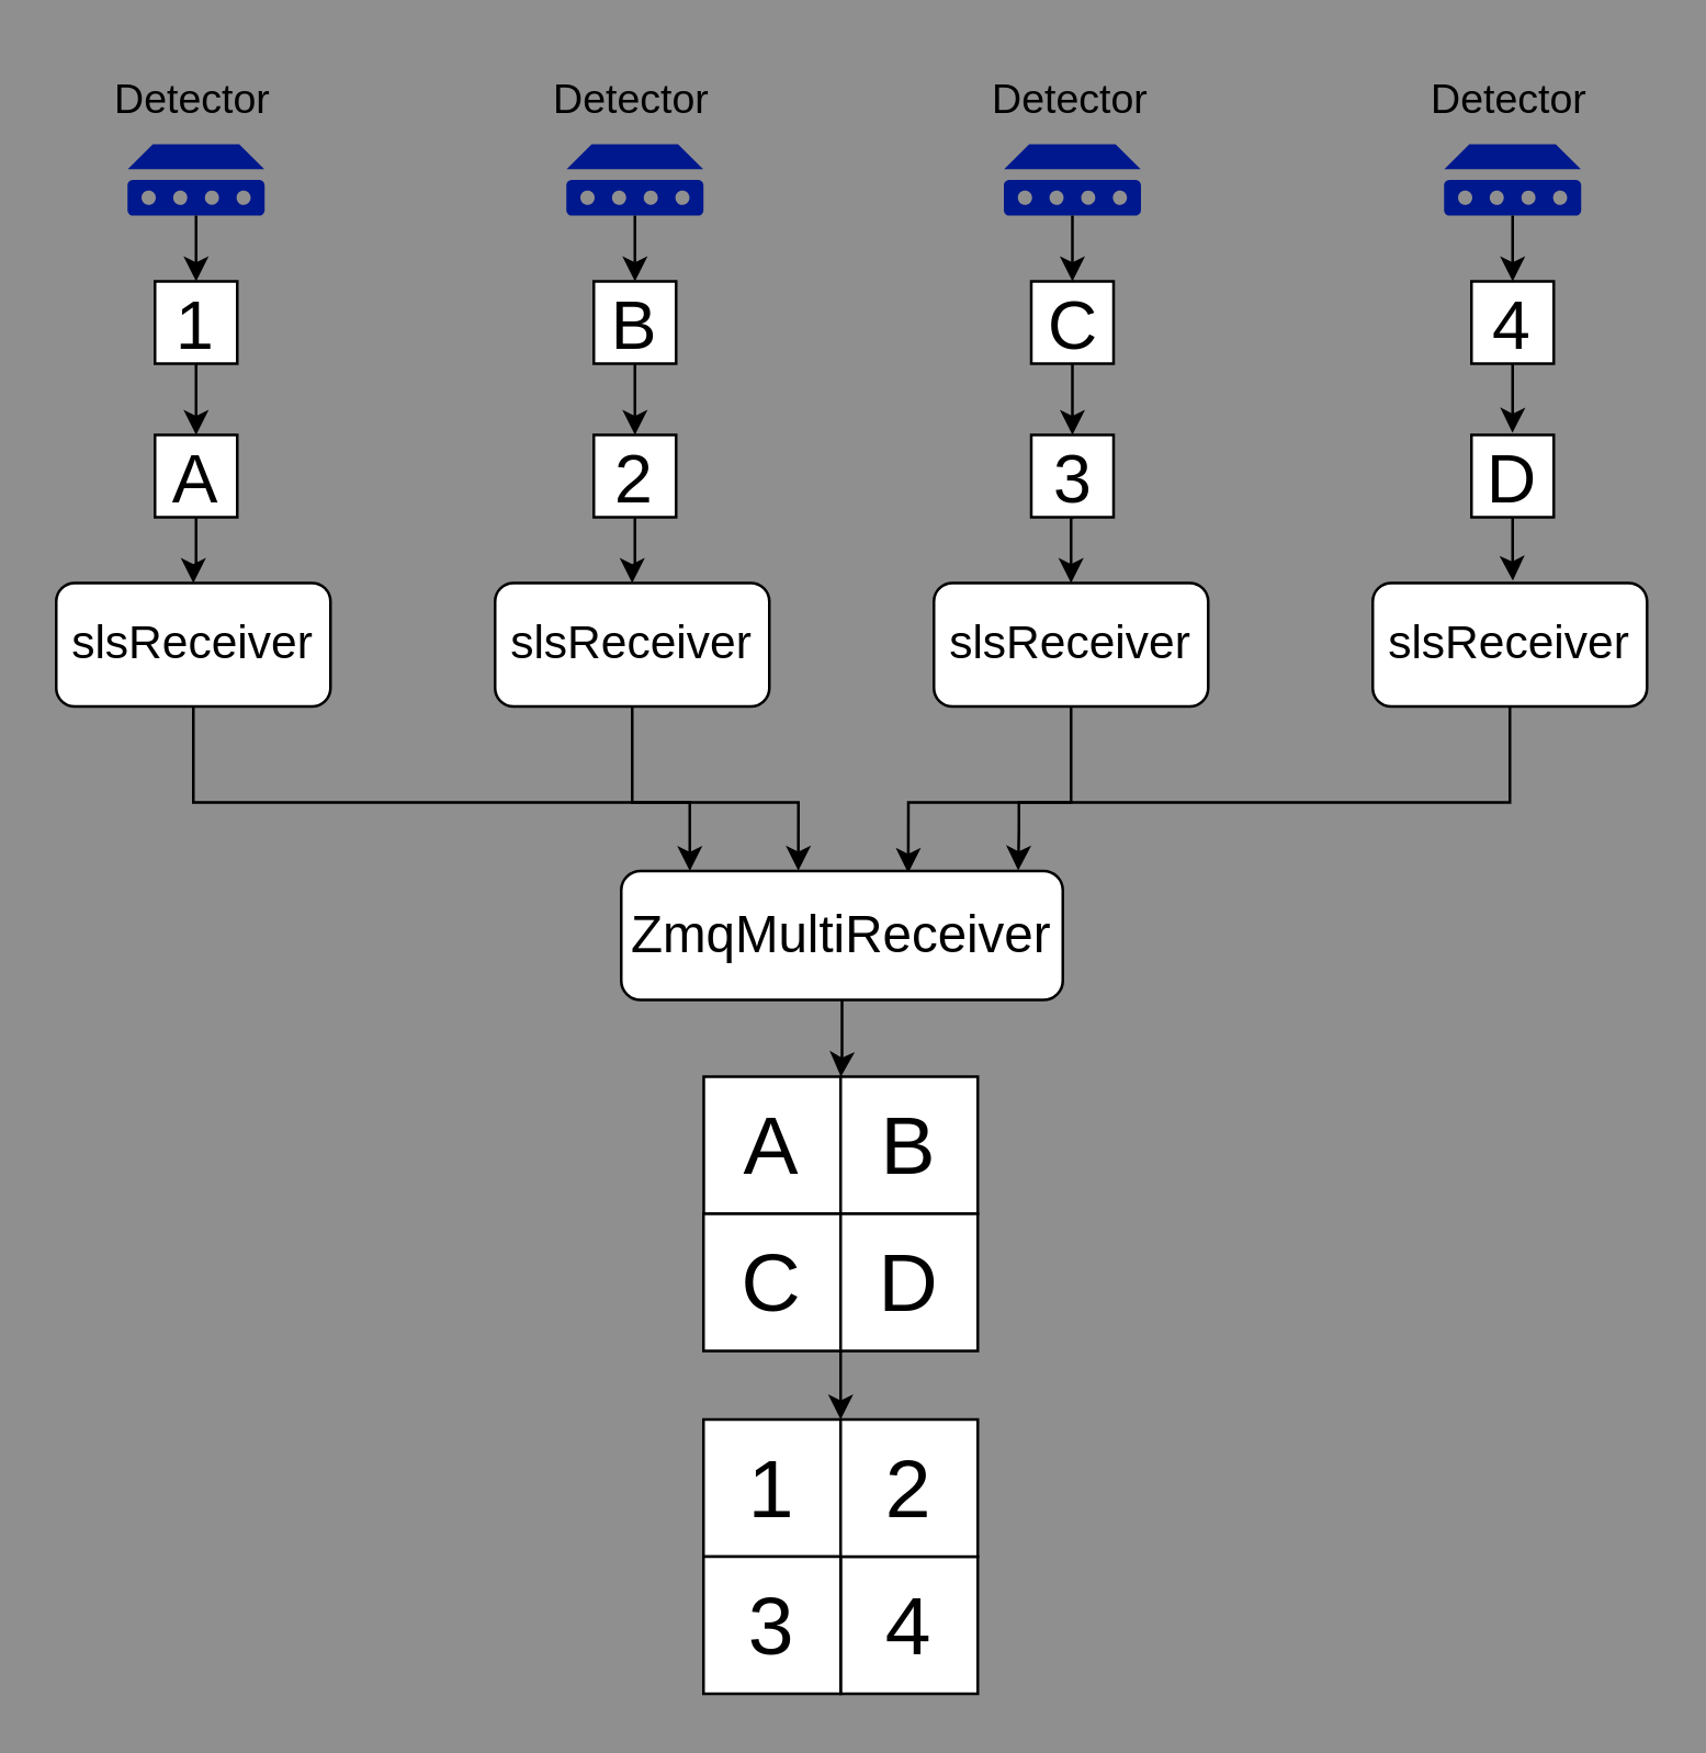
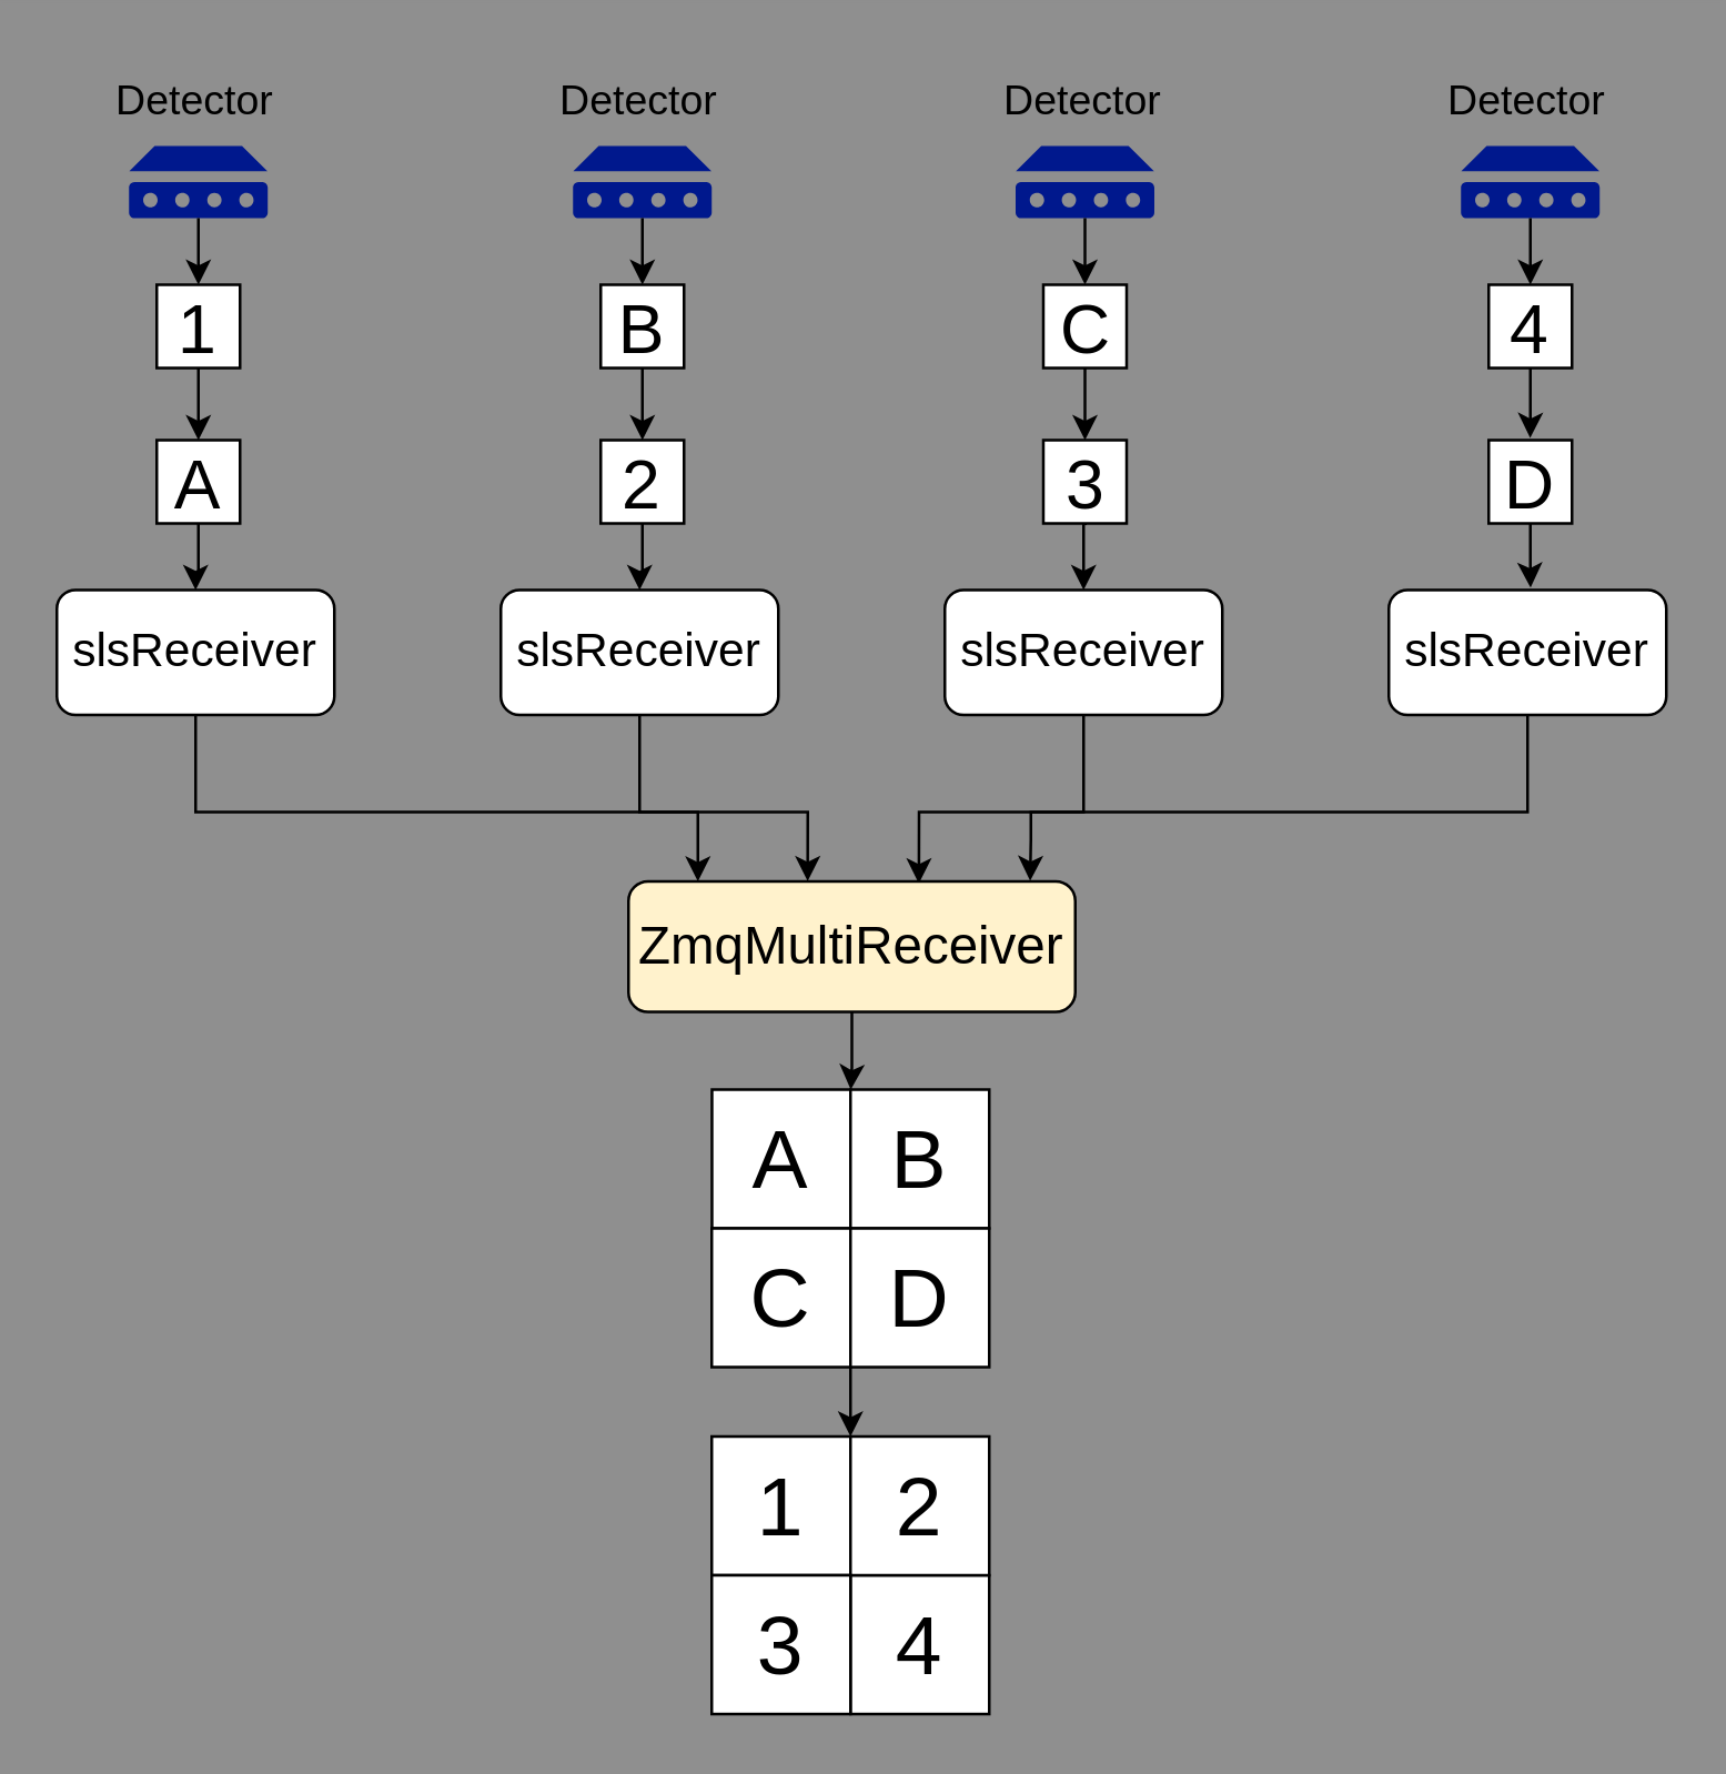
- <mxCell id="15" value="ZmqMultiReceiver" style="rounded=1;whiteSpace=wrap;html=1;fontSize=19;" vertex="1" parent="1"><mxGeometry x="226" y="317" width="161" height="47" as="geometry" /></mxCell>
+ <mxCell id="15" value="ZmqMultiReceiver" style="rounded=1;whiteSpace=wrap;html=1;fontSize=19;fillColor=#fff2cc;" vertex="1" parent="1"><mxGeometry x="226" y="317" width="161" height="47" as="geometry" /></mxCell>
